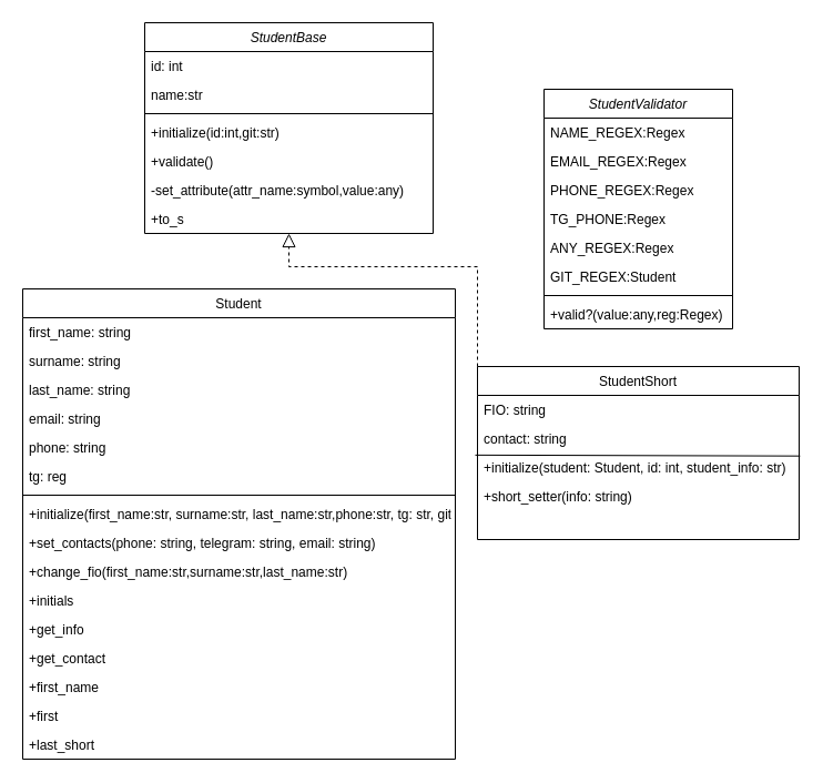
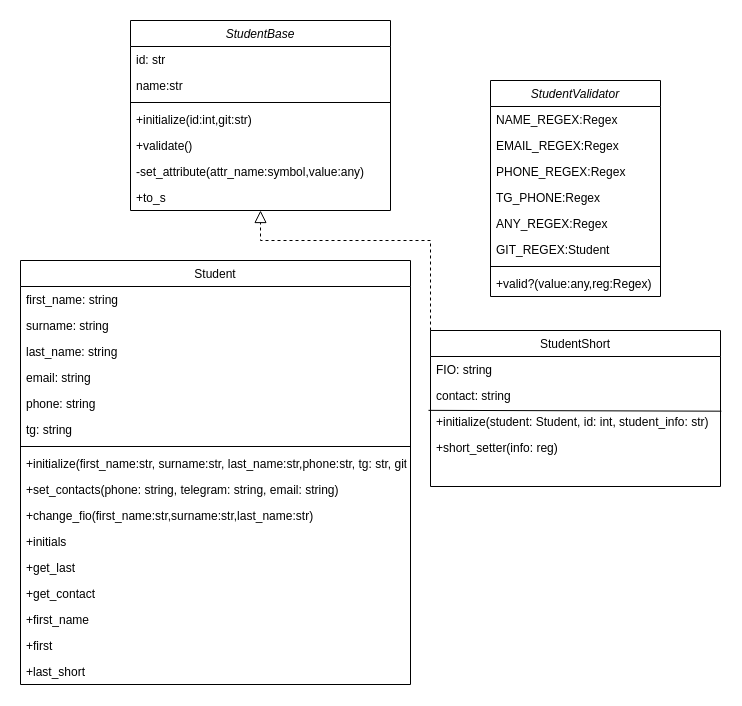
- <mxCell id="3" value="id: int&#10;" style="text;align=left;verticalAlign=top;spacingLeft=4;spacingRight=4;overflow=hidden;rotatable=0;points=[[0,0.5],[1,0.5]];portConstraint=eastwest;" vertex="1" parent="2"><mxGeometry y="26" width="260" height="26" as="geometry" /></mxCell>
+ <mxCell id="3" value="id: str&#10;" style="text;align=left;verticalAlign=top;spacingLeft=4;spacingRight=4;overflow=hidden;rotatable=0;points=[[0,0.5],[1,0.5]];portConstraint=eastwest;" vertex="1" parent="2"><mxGeometry y="26" width="260" height="26" as="geometry" /></mxCell>
- <mxCell id="16" value="tg: reg" style="text;align=left;verticalAlign=top;spacingLeft=4;spacingRight=4;overflow=hidden;rotatable=0;points=[[0,0.5],[1,0.5]];portConstraint=eastwest;rounded=0;shadow=0;html=0;" vertex="1" parent="10"><mxGeometry y="156" width="390" height="26" as="geometry" /></mxCell>
+ <mxCell id="16" value="tg: string" style="text;align=left;verticalAlign=top;spacingLeft=4;spacingRight=4;overflow=hidden;rotatable=0;points=[[0,0.5],[1,0.5]];portConstraint=eastwest;rounded=0;shadow=0;html=0;" vertex="1" parent="10"><mxGeometry y="156" width="390" height="26" as="geometry" /></mxCell>
- <mxCell id="31" value="+short_setter(info: string)" style="text;align=left;verticalAlign=top;spacingLeft=4;spacingRight=4;overflow=hidden;rotatable=0;points=[[0,0.5],[1,0.5]];portConstraint=eastwest;" vertex="1" parent="27"><mxGeometry y="104" width="290" height="26" as="geometry" /></mxCell>
+ <mxCell id="31" value="+short_setter(info: reg)" style="text;align=left;verticalAlign=top;spacingLeft=4;spacingRight=4;overflow=hidden;rotatable=0;points=[[0,0.5],[1,0.5]];portConstraint=eastwest;" vertex="1" parent="27"><mxGeometry y="104" width="290" height="26" as="geometry" /></mxCell>
- <mxCell id="22" value="+get_info&#10;" style="text;align=left;verticalAlign=top;spacingLeft=4;spacingRight=4;overflow=hidden;rotatable=0;points=[[0,0.5],[1,0.5]];portConstraint=eastwest;" vertex="1" parent="10"><mxGeometry y="294" width="390" height="26" as="geometry" /></mxCell>
+ <mxCell id="22" value="+get_last&#10;" style="text;align=left;verticalAlign=top;spacingLeft=4;spacingRight=4;overflow=hidden;rotatable=0;points=[[0,0.5],[1,0.5]];portConstraint=eastwest;" vertex="1" parent="10"><mxGeometry y="294" width="390" height="26" as="geometry" /></mxCell>
